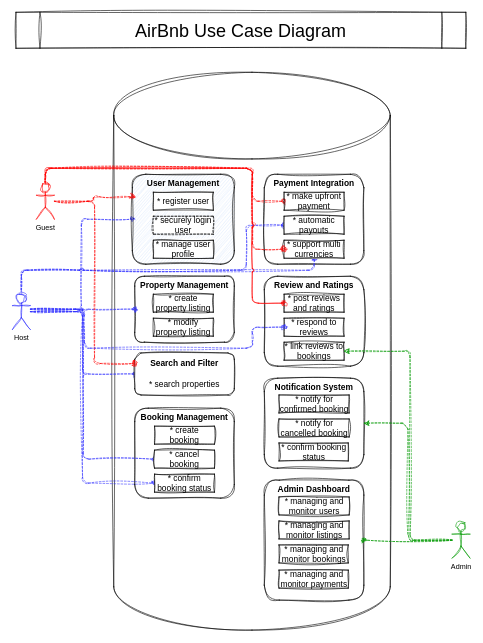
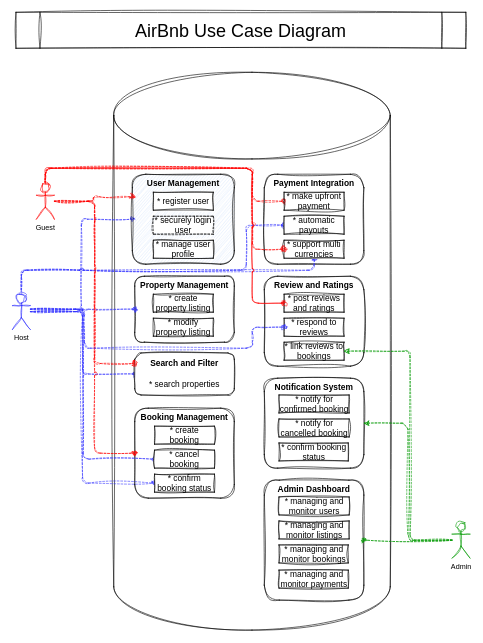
+ <mxCell id="20" style="edgeStyle=orthogonalEdgeStyle;rounded=1;orthogonalLoop=1;jettySize=auto;html=1;entryX=0;entryY=0.5;entryDx=0;entryDy=0;curved=0;jumpStyle=arc;strokeColor=#FF0000;dashed=1;endArrow=oval;endFill=1;sketch=1;curveFitting=1;jiggle=2;" parent="1" source="32" target="4" edge="1"><mxGeometry relative="1" as="geometry" /></mxCell>
